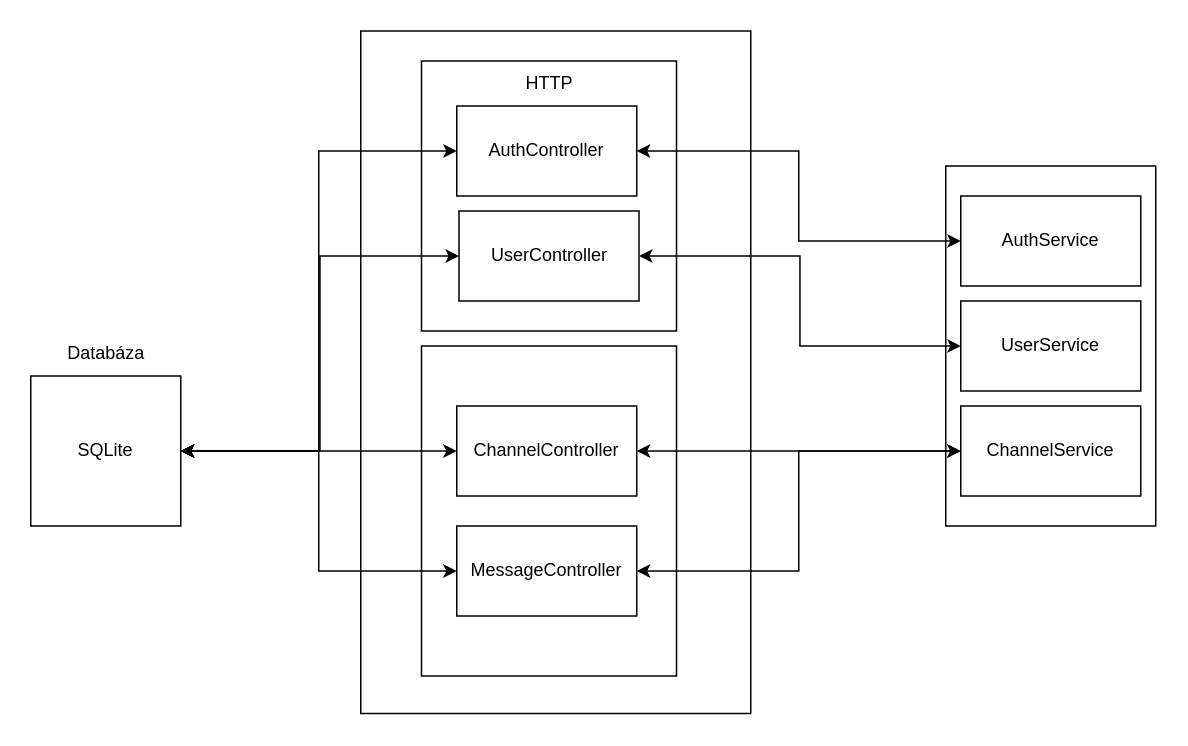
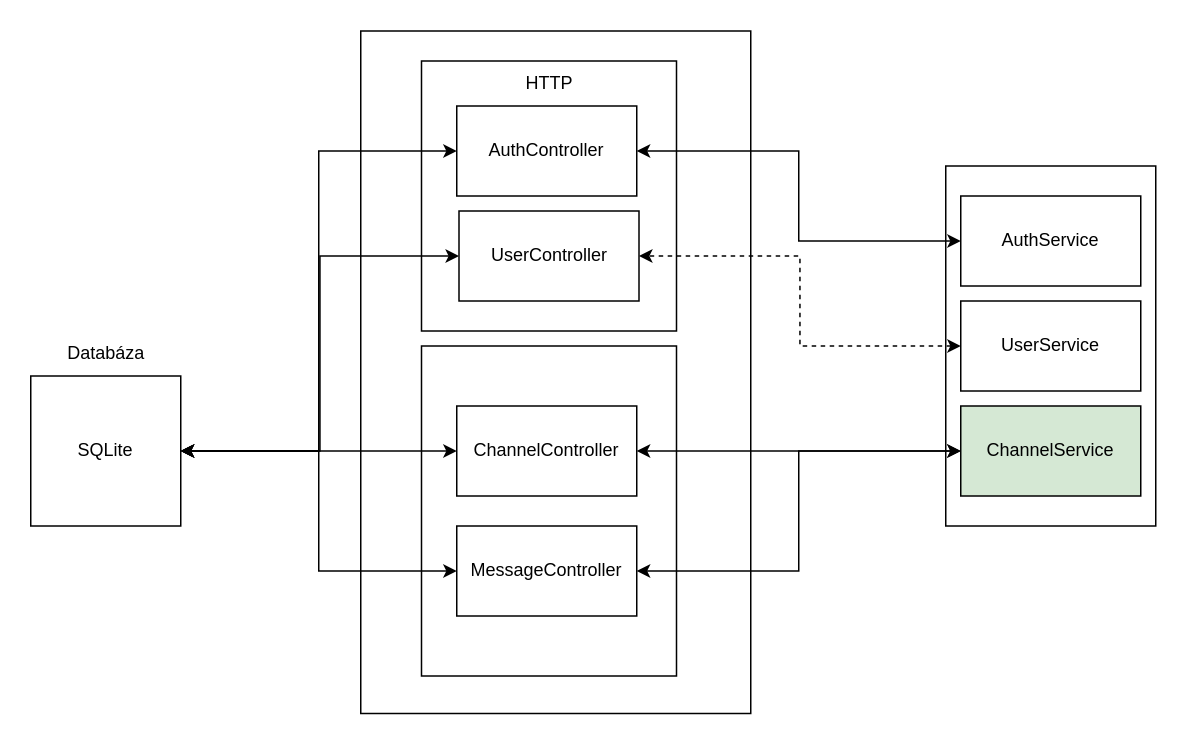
- <mxCell id="19" style="edgeStyle=orthogonalEdgeStyle;rounded=0;orthogonalLoop=1;jettySize=auto;html=1;entryX=1;entryY=0.5;entryDx=0;entryDy=0;startArrow=classic;startFill=1;" edge="1" parent="1" source="20" target="11"><mxGeometry relative="1" as="geometry" /></mxCell>
+ <mxCell id="19" style="edgeStyle=orthogonalEdgeStyle;rounded=0;orthogonalLoop=1;jettySize=auto;html=1;entryX=1;entryY=0.5;entryDx=0;entryDy=0;startArrow=classic;startFill=1;dashed=1;" edge="1" parent="1" source="20" target="11"><mxGeometry relative="1" as="geometry" /></mxCell>
- <mxCell id="23" value="ChannelService" style="rounded=0;whiteSpace=wrap;html=1;" vertex="1" parent="1"><mxGeometry x="640" y="270" width="120" height="60" as="geometry" /></mxCell>
+ <mxCell id="23" value="ChannelService" style="rounded=0;whiteSpace=wrap;html=1;fillColor=#d5e8d4;" vertex="1" parent="1"><mxGeometry x="640" y="270" width="120" height="60" as="geometry" /></mxCell>
